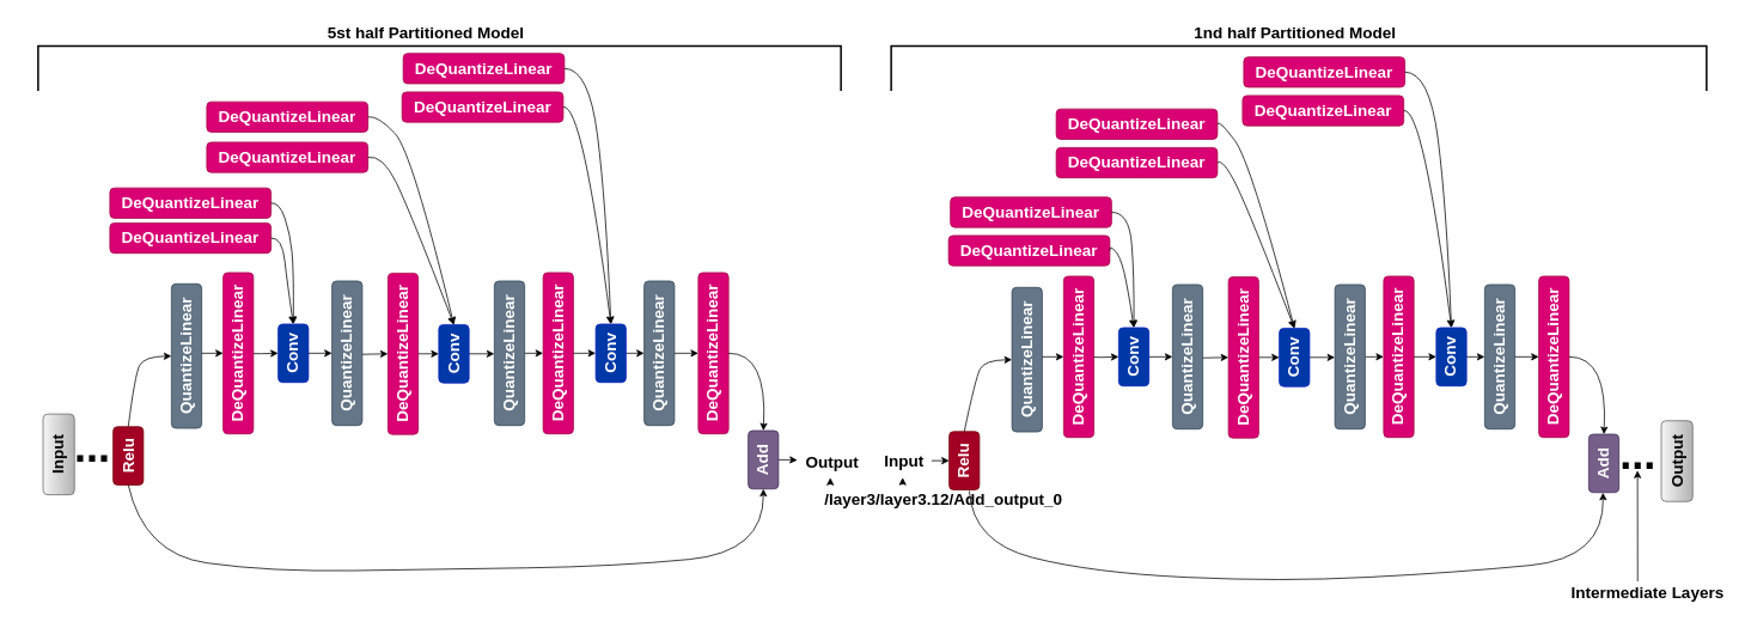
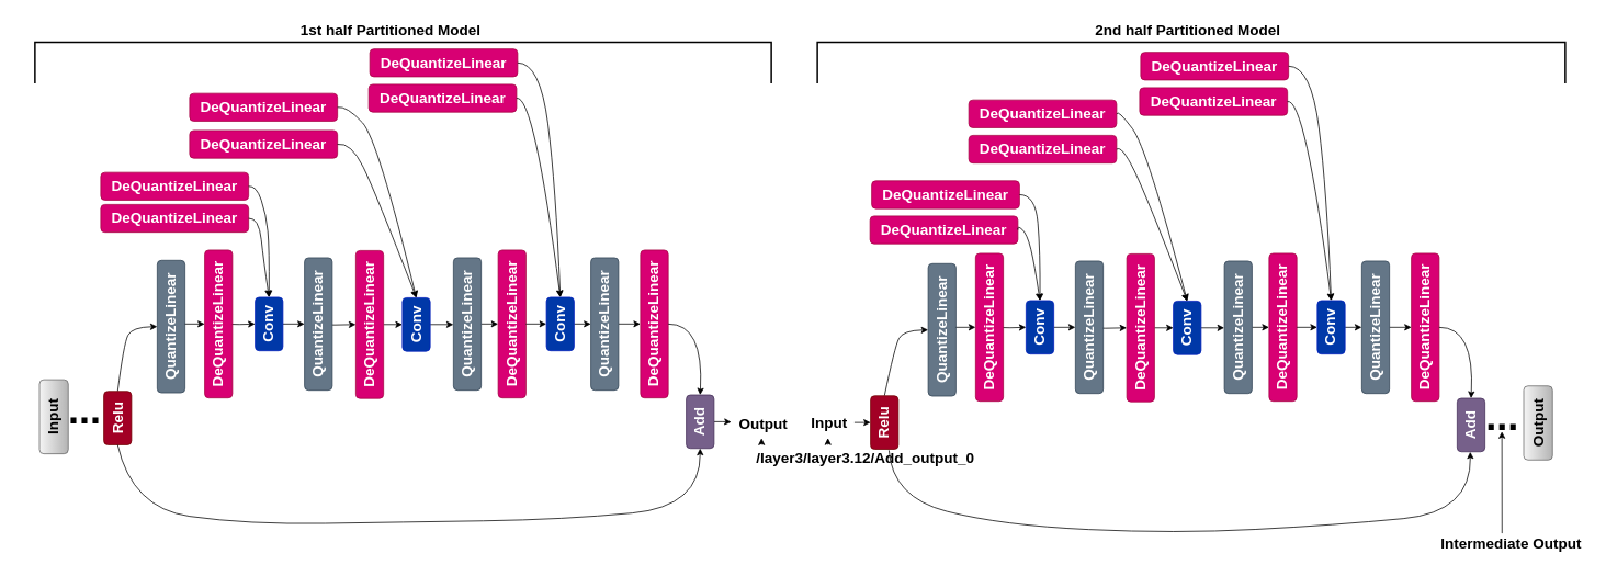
- <mxCell id="4" value="&lt;span style=&quot;font-size: 18px;&quot;&gt;5st half Partitioned Model&lt;/span&gt;" style="text;html=1;align=center;verticalAlign=middle;resizable=0;points=[];autosize=1;strokeColor=none;fillColor=none;fontSize=14;fontStyle=1" parent="1" vertex="1"><mxGeometry x="355" y="20" width="237" height="34" as="geometry" /></mxCell>
+ <mxCell id="4" value="&lt;span style=&quot;font-size: 18px;&quot;&gt;1st half Partitioned Model&lt;/span&gt;" style="text;html=1;align=center;verticalAlign=middle;resizable=0;points=[];autosize=1;strokeColor=none;fillColor=none;fontSize=14;fontStyle=1" parent="1" vertex="1"><mxGeometry x="355" y="20" width="237" height="34" as="geometry" /></mxCell>
- <mxCell id="93" value="&lt;span style=&quot;font-size: 18px;&quot;&gt;1nd half Partitioned Model&lt;/span&gt;" style="text;html=1;align=center;verticalAlign=middle;resizable=0;points=[];autosize=1;strokeColor=none;fillColor=none;fontSize=14;fontStyle=1" parent="1" vertex="1"><mxGeometry x="1321" y="20" width="243" height="34" as="geometry" /></mxCell>
+ <mxCell id="93" value="&lt;span style=&quot;font-size: 18px;&quot;&gt;2nd half Partitioned Model&lt;/span&gt;" style="text;html=1;align=center;verticalAlign=middle;resizable=0;points=[];autosize=1;strokeColor=none;fillColor=none;fontSize=14;fontStyle=1" parent="1" vertex="1"><mxGeometry x="1321" y="20" width="243" height="34" as="geometry" /></mxCell>
- <mxCell id="90" value="&lt;span style=&quot;font-size: 18px;&quot;&gt;Intermediate Layers&lt;/span&gt;" style="text;html=1;align=center;verticalAlign=middle;resizable=0;points=[];autosize=1;strokeColor=none;fillColor=none;fontSize=14;fontStyle=1" parent="1" vertex="1"><mxGeometry x="1742" y="644" width="188" height="34" as="geometry" /></mxCell>
+ <mxCell id="90" value="&lt;span style=&quot;font-size: 18px;&quot;&gt;Intermediate Output&lt;/span&gt;" style="text;html=1;align=center;verticalAlign=middle;resizable=0;points=[];autosize=1;strokeColor=none;fillColor=none;fontSize=14;fontStyle=1" parent="1" vertex="1"><mxGeometry x="1742" y="644" width="188" height="34" as="geometry" /></mxCell>
